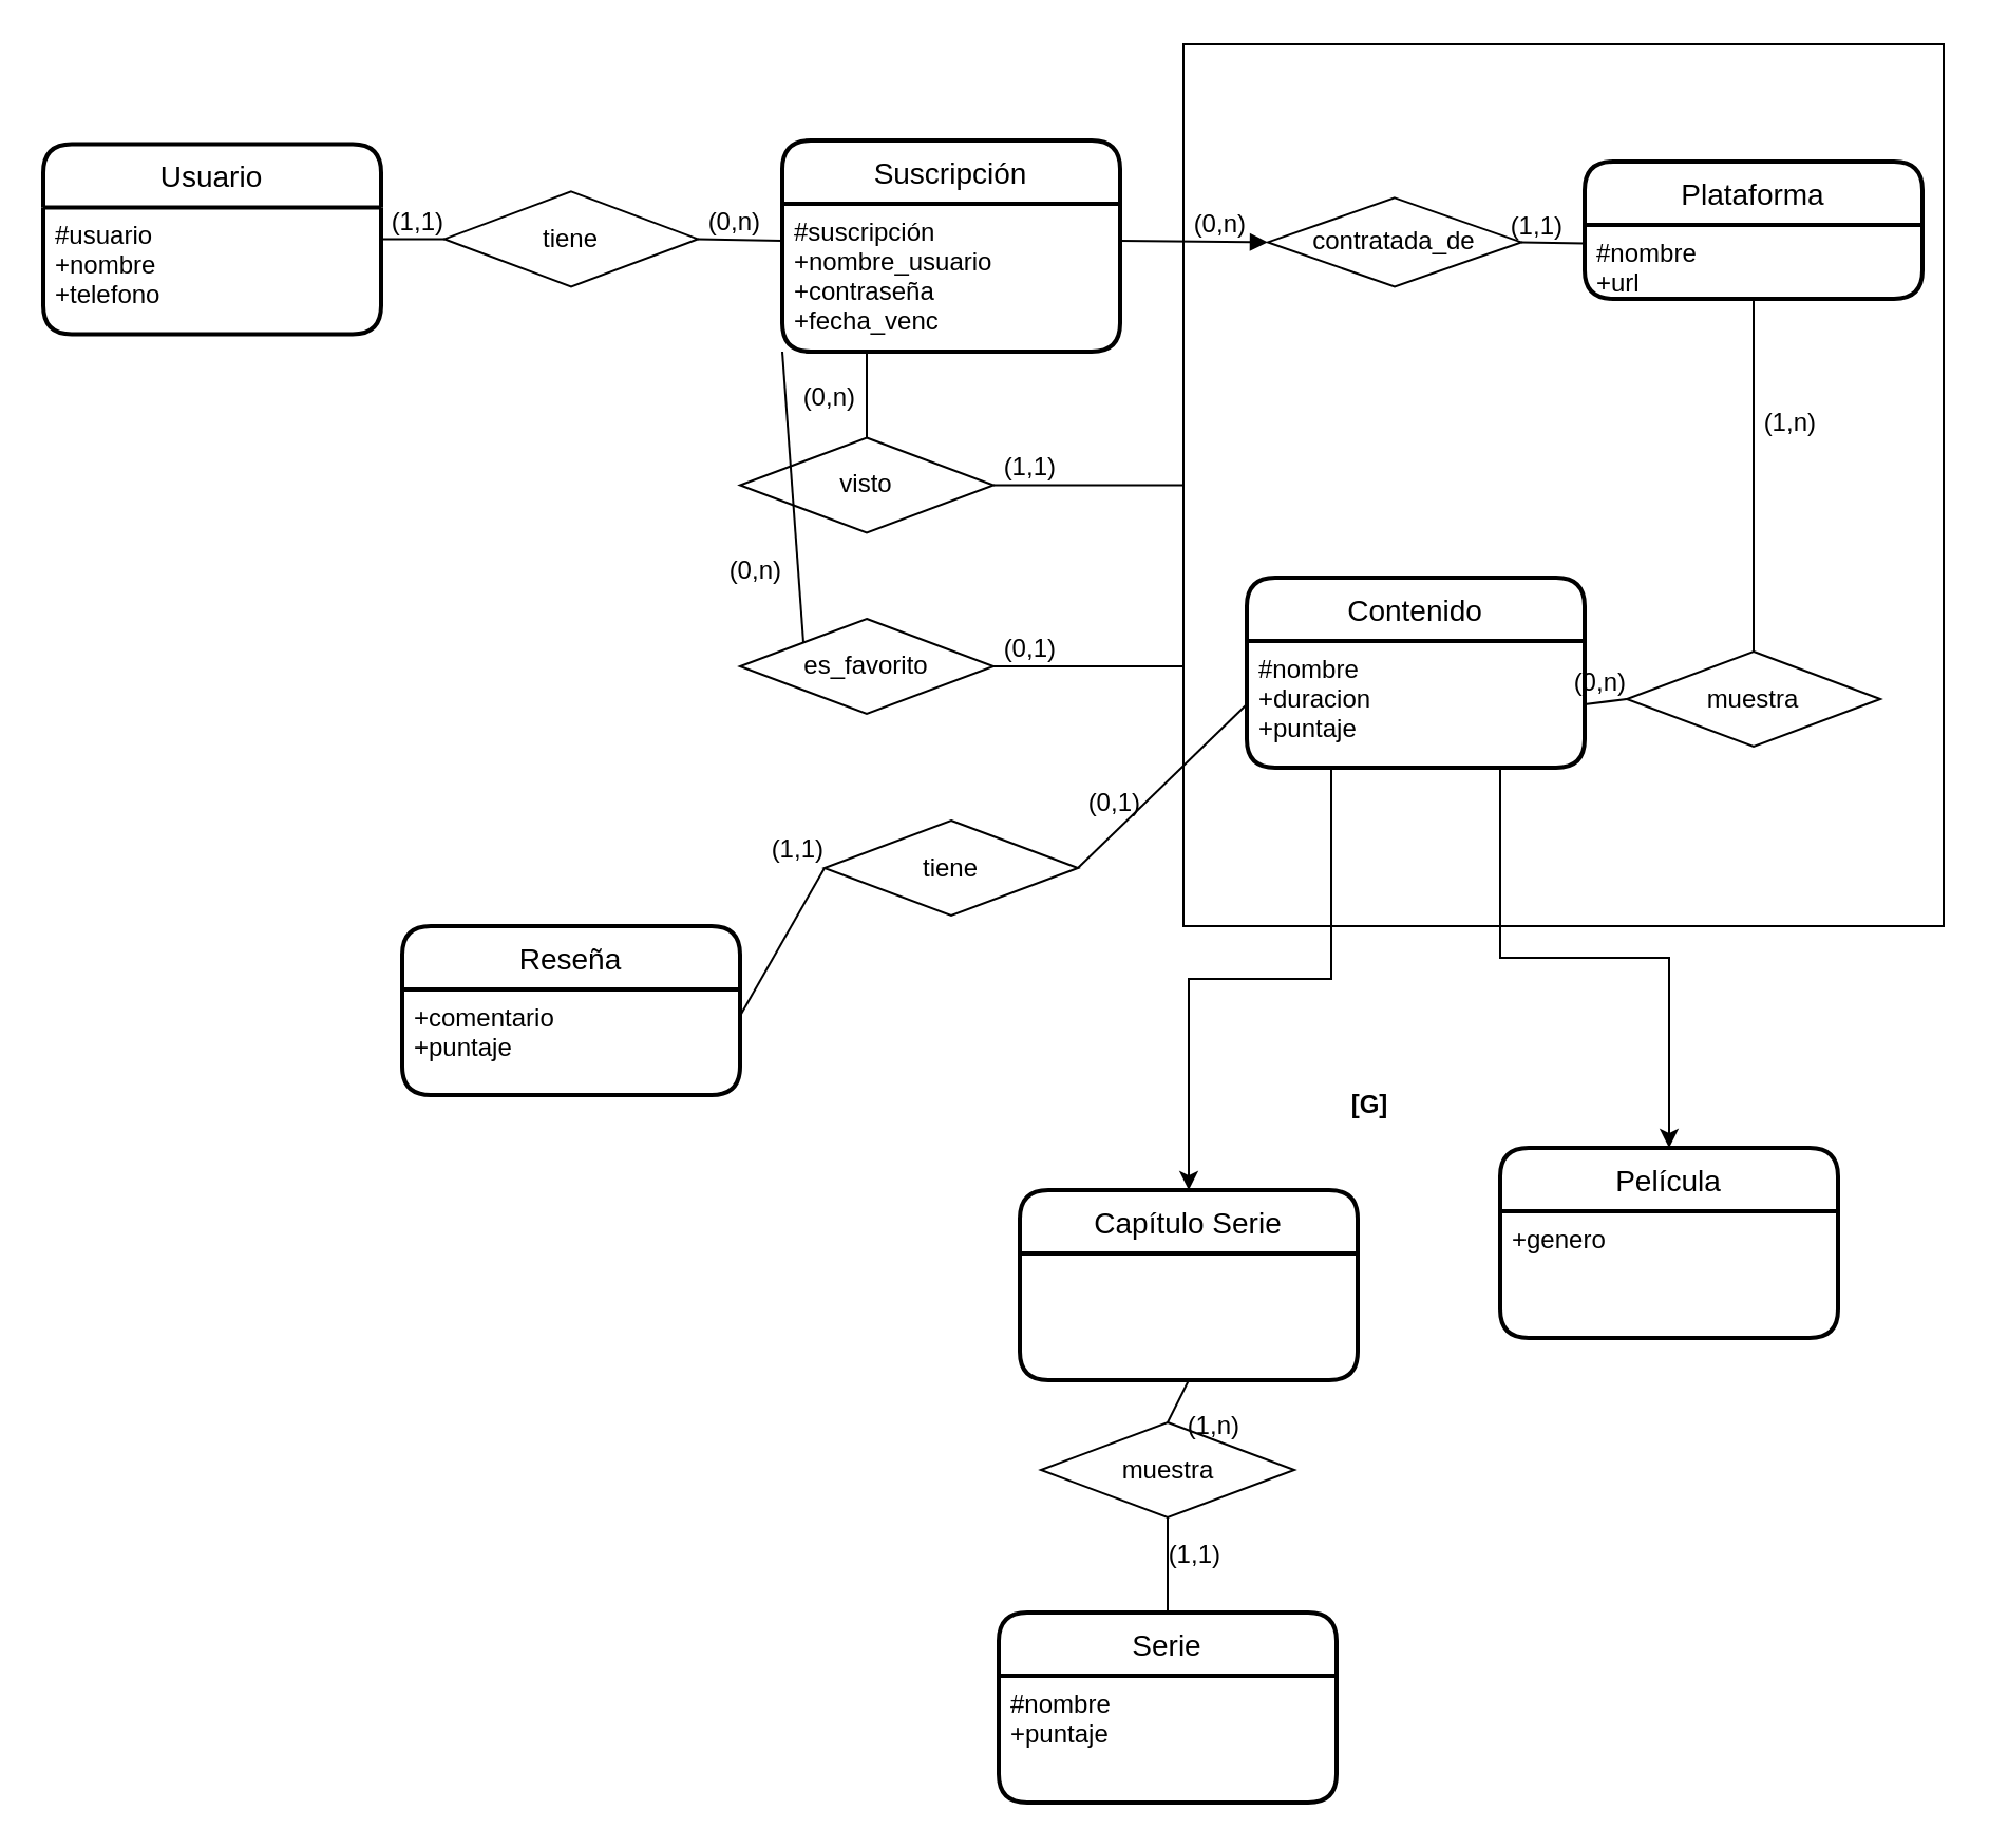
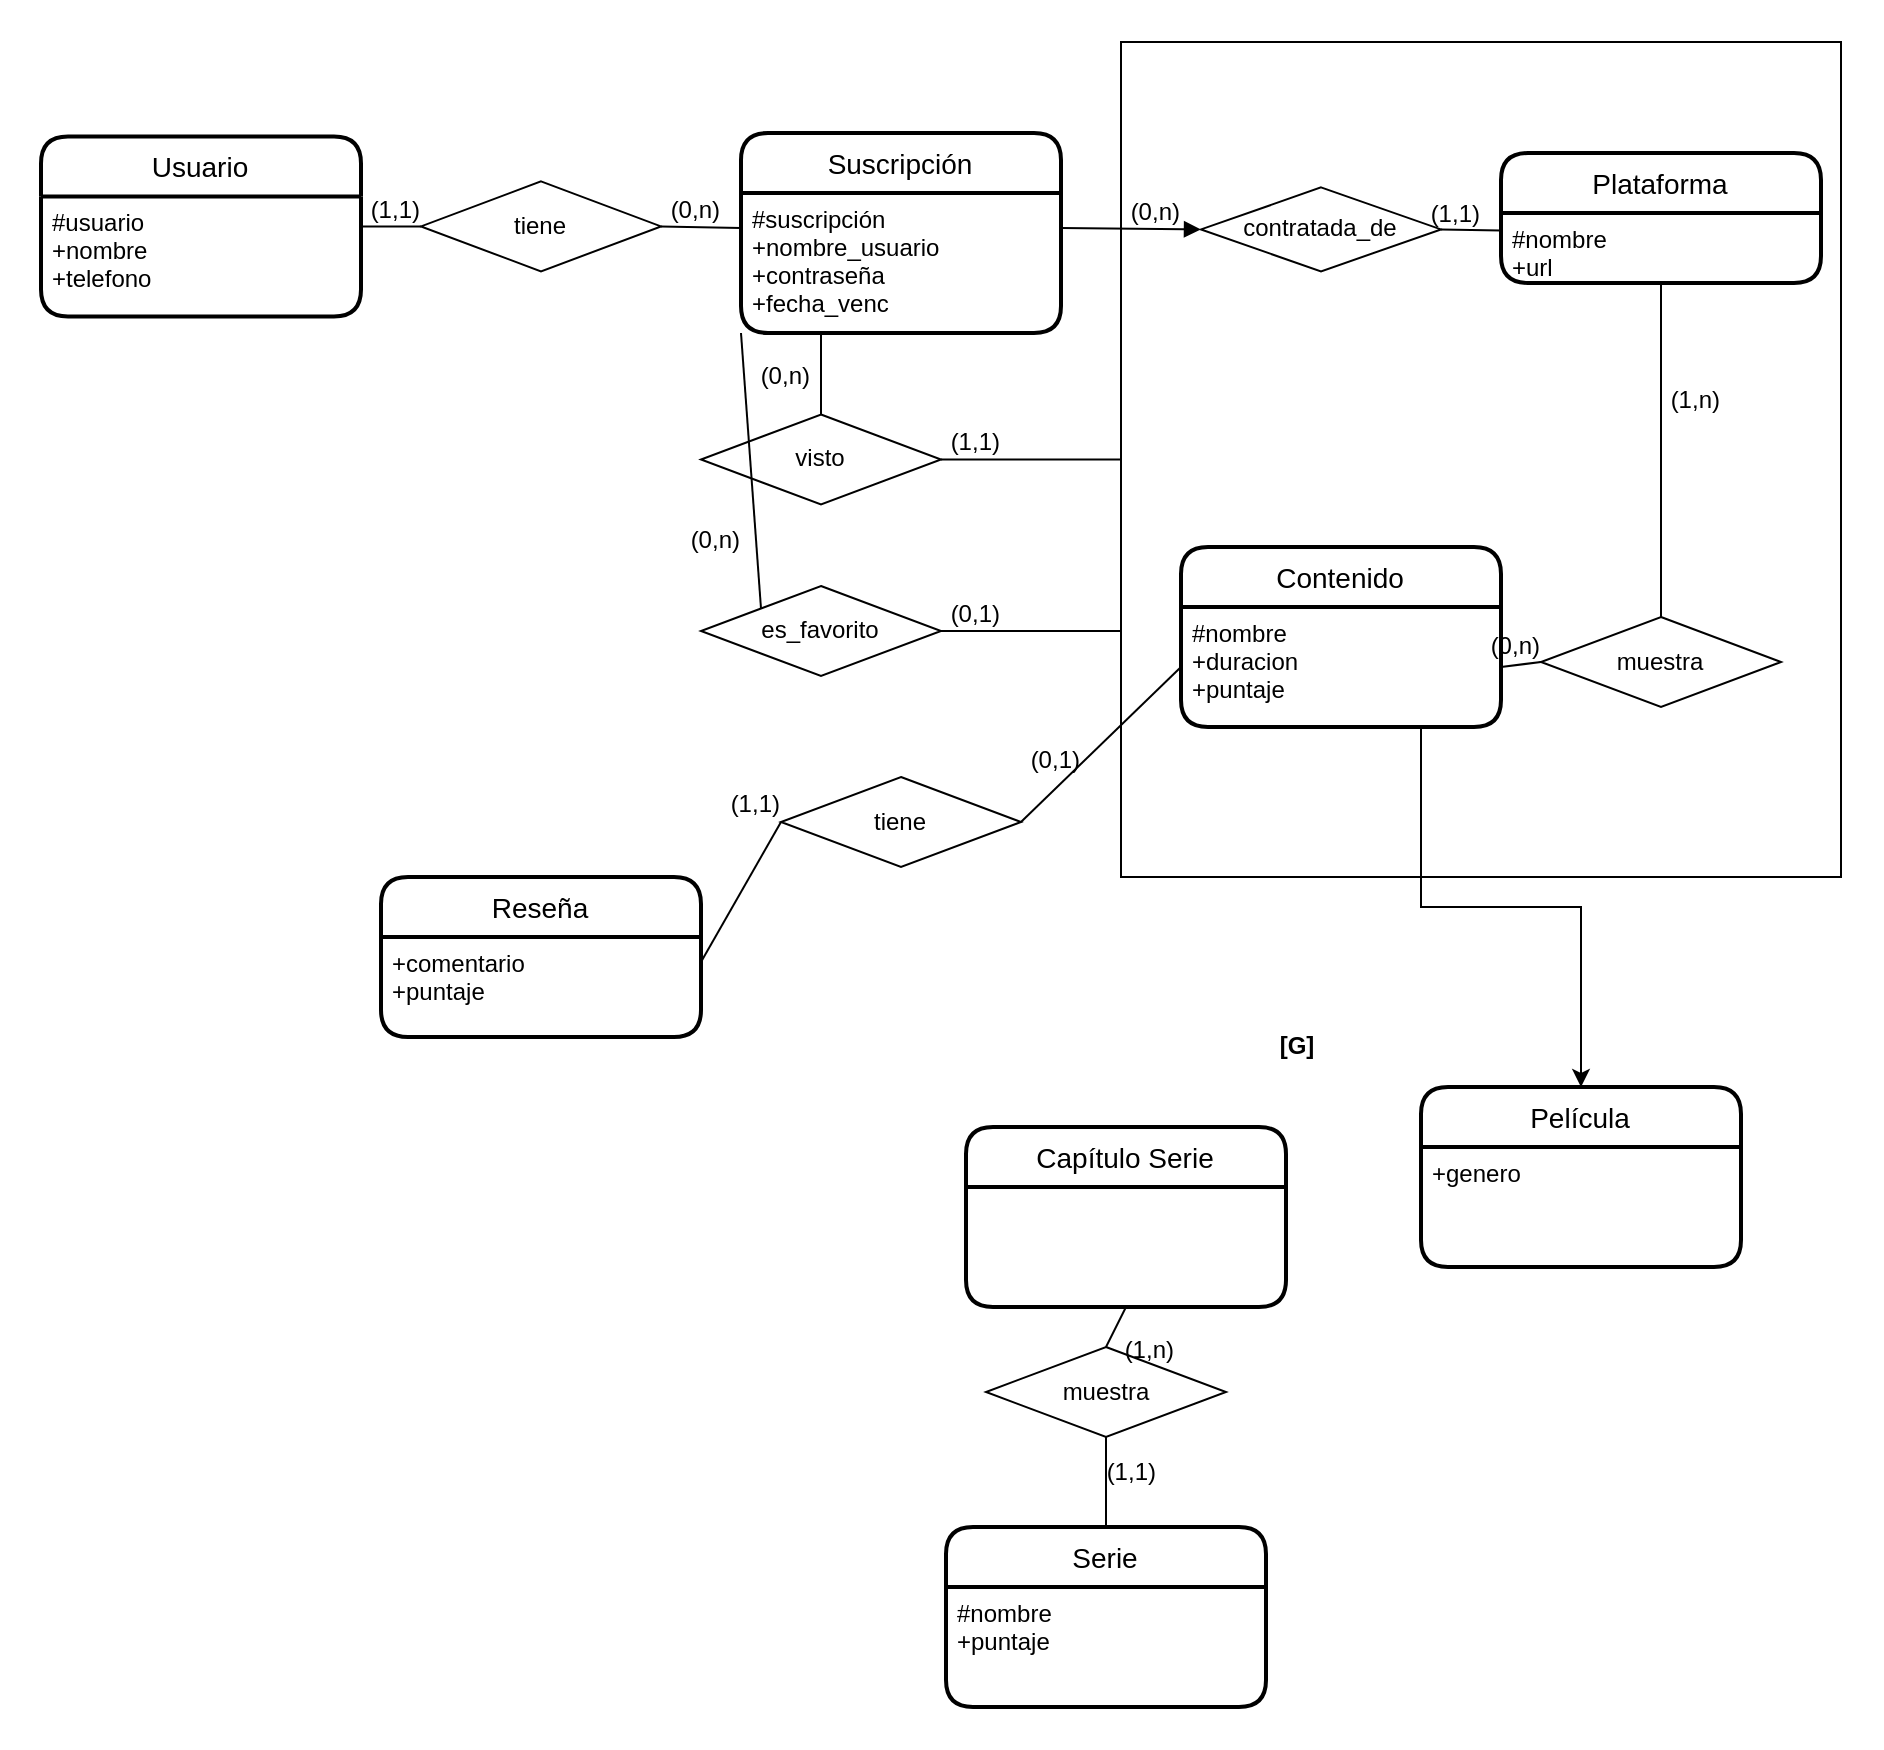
- <mxCell id="33" style="edgeStyle=orthogonalEdgeStyle;rounded=0;orthogonalLoop=1;jettySize=auto;html=1;exitX=0.25;exitY=1;exitDx=0;exitDy=0;entryX=0.5;entryY=0;entryDx=0;entryDy=0;" edge="1" parent="1" source="6" target="9"><mxGeometry relative="1" as="geometry" /></mxCell>
